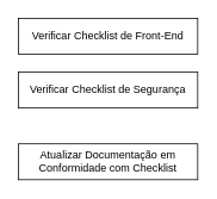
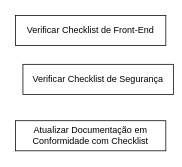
- <mxCell id="2" value="Verificar Checklist de Segurança" style="rounded=0;whiteSpace=wrap;html=1;" vertex="1" parent="1"><mxGeometry x="20" y="80" width="200" height="40" as="geometry" /></mxCell>
+ <mxCell id="2" value="Verificar Checklist de Segurança" style="rounded=0;whiteSpace=wrap;html=1;" vertex="1" parent="1"><mxGeometry x="30" y="85" width="200" height="40" as="geometry" /></mxCell>
